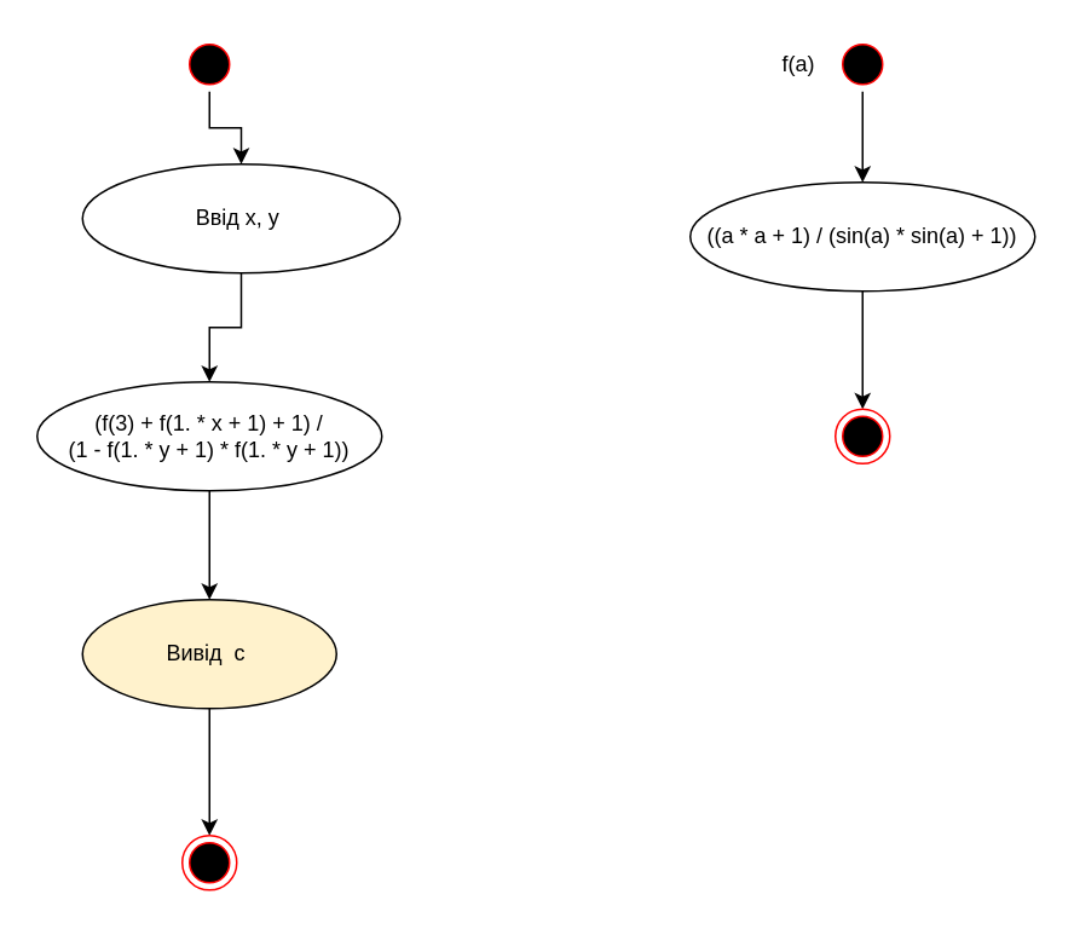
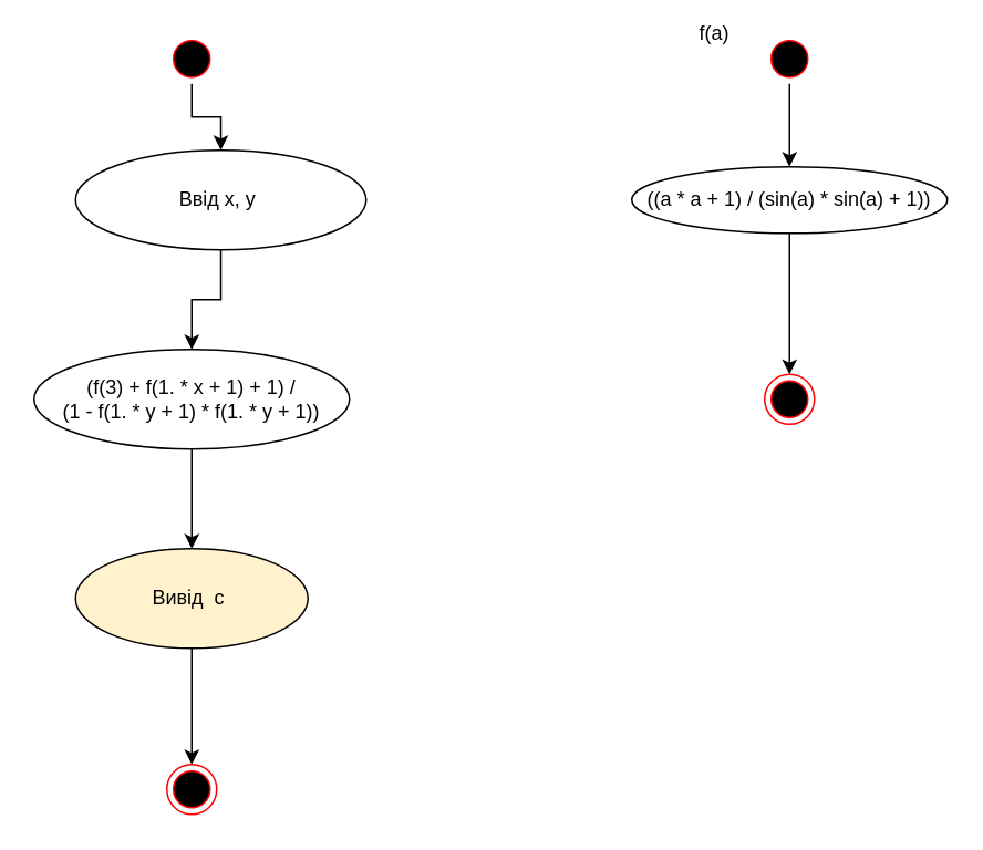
- <mxCell id="13" value="f(a)" style="text;html=1;strokeColor=none;fillColor=none;align=center;verticalAlign=middle;whiteSpace=wrap;rounded=0;" vertex="1" parent="1"><mxGeometry x="420" y="25" width="40" height="20" as="geometry" /></mxCell>
+ <mxCell id="13" value="f(a)" style="text;html=1;strokeColor=none;fillColor=none;align=center;verticalAlign=middle;whiteSpace=wrap;rounded=0;" vertex="1" parent="1"><mxGeometry x="410" y="10" width="40" height="20" as="geometry" /></mxCell>
- <mxCell id="15" value="((a * a + 1) / (sin(a) * sin(a) + 1))" style="ellipse;whiteSpace=wrap;html=1;" vertex="1" parent="1"><mxGeometry x="380" y="100" width="190" height="60" as="geometry" /></mxCell>
+ <mxCell id="15" value="((a * a + 1) / (sin(a) * sin(a) + 1))" style="ellipse;whiteSpace=wrap;html=1;" vertex="1" parent="1"><mxGeometry x="380" y="100" width="190" height="40" as="geometry" /></mxCell>
